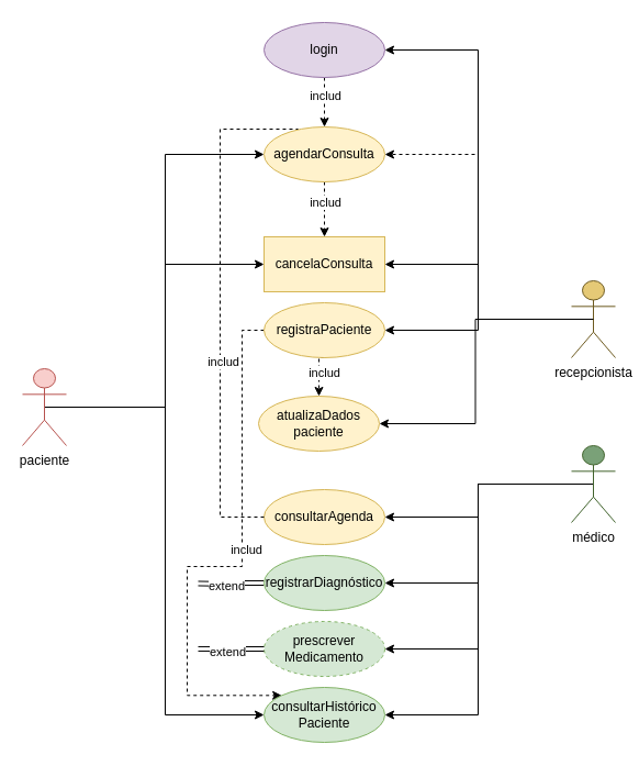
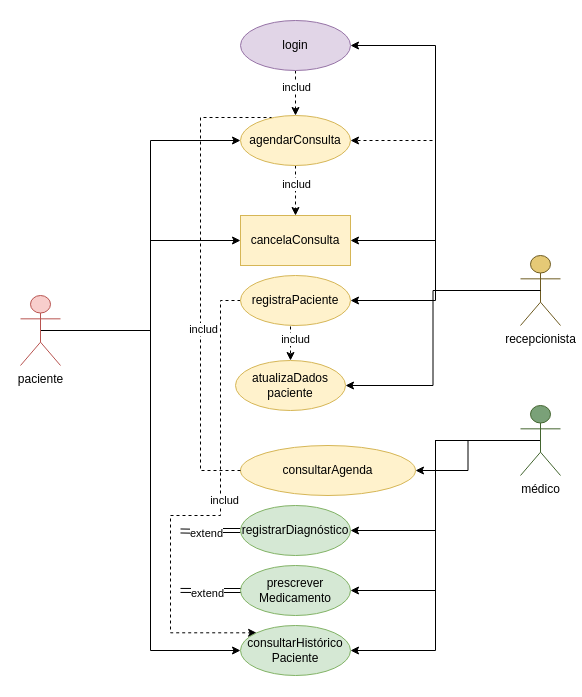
- <mxCell id="5" value="paciente" style="shape=umlActor;verticalLabelPosition=bottom;verticalAlign=top;html=1;outlineConnect=0;fillColor=#f8cecc;strokeColor=#b85450;" vertex="1" parent="1"><mxGeometry x="20" y="335" width="40" height="70" as="geometry" /></mxCell>
+ <mxCell id="5" value="paciente" style="shape=umlActor;verticalLabelPosition=bottom;verticalAlign=top;html=1;outlineConnect=0;fillColor=#f8cecc;strokeColor=#b85450;" vertex="1" parent="1"><mxGeometry x="20" y="295" width="40" height="70" as="geometry" /></mxCell>
- <mxCell id="26" value="consultarAgenda" style="ellipse;whiteSpace=wrap;html=1;fillColor=#fff2cc;strokeColor=#d6b656;" vertex="1" parent="1"><mxGeometry x="240" y="445" width="110" height="50" as="geometry" /></mxCell>
+ <mxCell id="26" value="consultarAgenda" style="ellipse;whiteSpace=wrap;html=1;fillColor=#fff2cc;strokeColor=#d6b656;" vertex="1" parent="1"><mxGeometry x="240" y="445" width="175" height="50" as="geometry" /></mxCell>
- <mxCell id="30" value="prescrever&lt;div&gt;Medicamento&lt;/div&gt;" style="ellipse;whiteSpace=wrap;html=1;fillColor=#d5e8d4;strokeColor=#82b366;dashed=1;" vertex="1" parent="1"><mxGeometry x="240" y="565" width="110" height="50" as="geometry" /></mxCell>
+ <mxCell id="30" value="prescrever&lt;div&gt;Medicamento&lt;/div&gt;" style="ellipse;whiteSpace=wrap;html=1;fillColor=#d5e8d4;strokeColor=#82b366;" vertex="1" parent="1"><mxGeometry x="240" y="565" width="110" height="50" as="geometry" /></mxCell>
